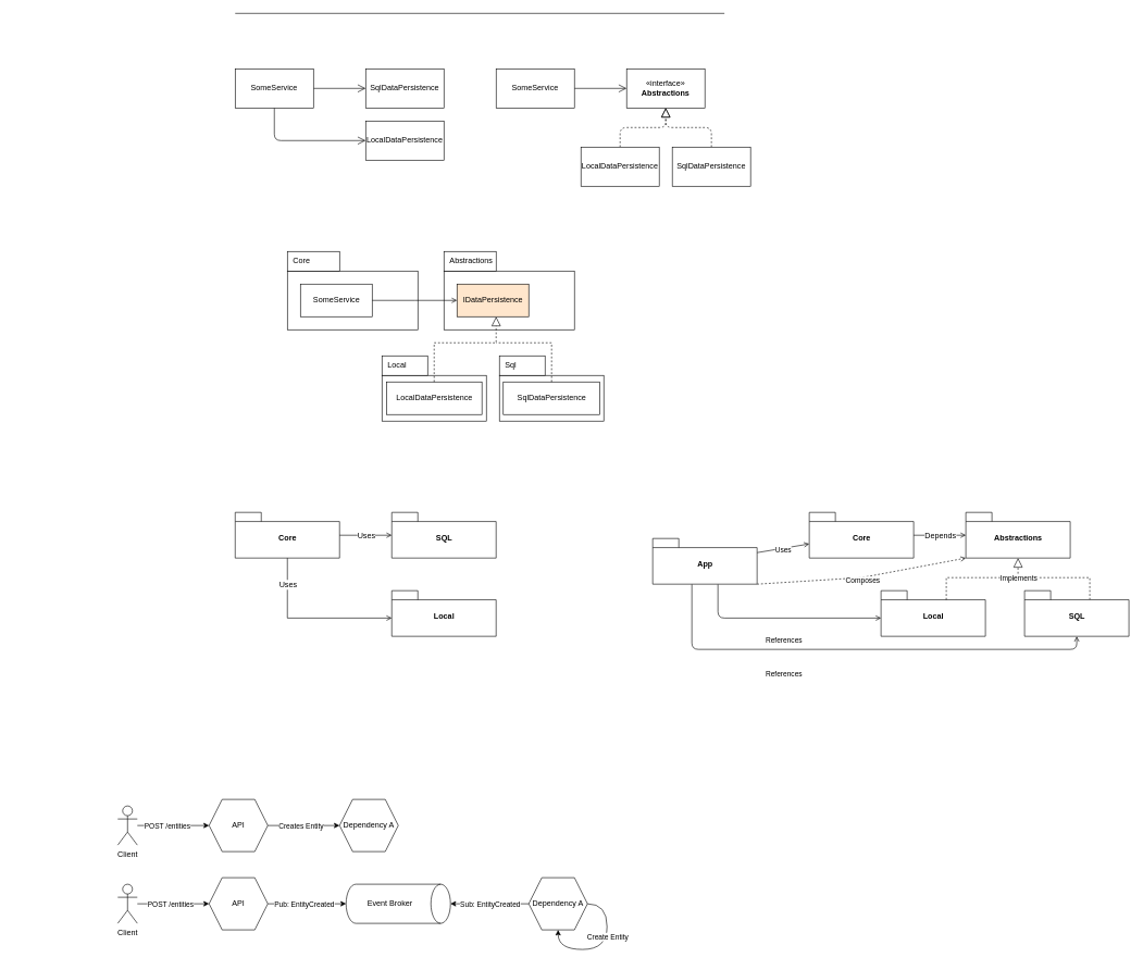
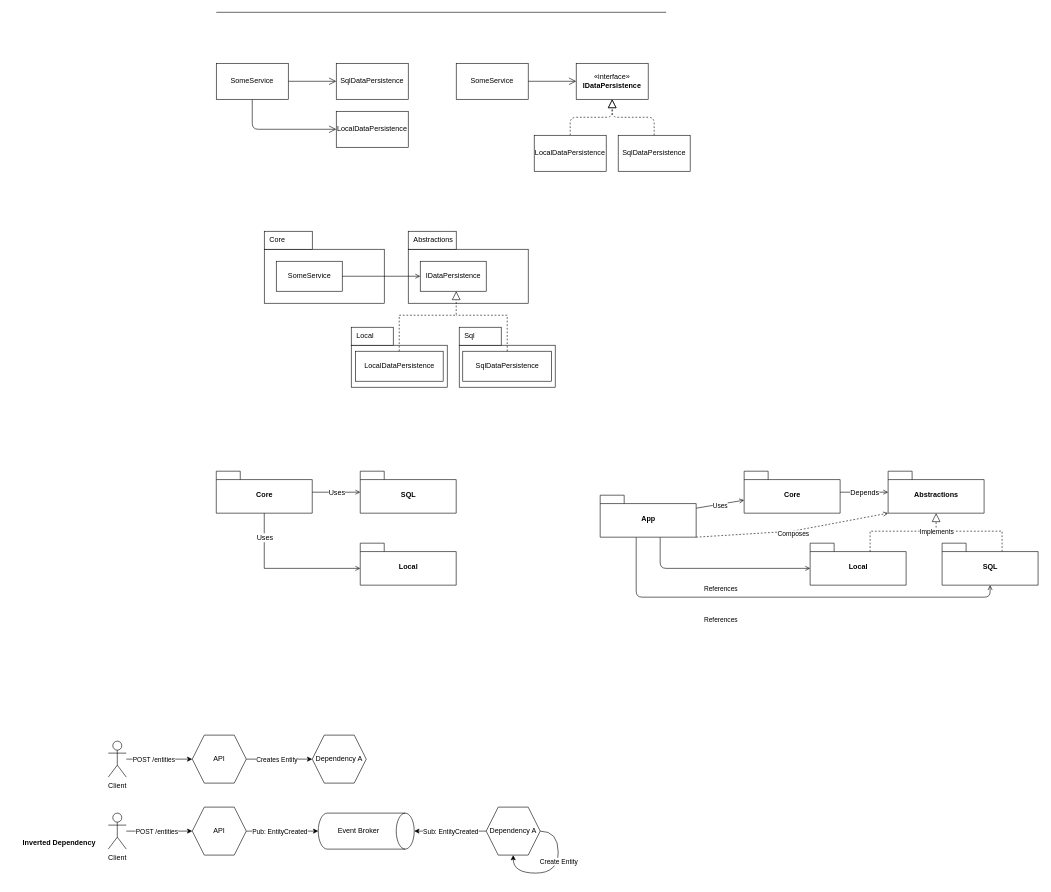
- <mxCell id="10" value="«interface»&lt;br&gt;&lt;b&gt;Abstractions&lt;/b&gt;" style="rounded=0;whiteSpace=wrap;html=1;" parent="1" vertex="1"><mxGeometry x="960" y="105" width="120" height="60" as="geometry" /></mxCell>
+ <mxCell id="10" value="«interface»&lt;br&gt;&lt;b&gt;IDataPersistence&lt;/b&gt;" style="rounded=0;whiteSpace=wrap;html=1;" parent="1" vertex="1"><mxGeometry x="960" y="105" width="120" height="60" as="geometry" /></mxCell>
- <mxCell id="22" value="IDataPersistence" style="html=1;align=center;fillColor=#ffe6cc;" parent="19" vertex="1"><mxGeometry x="20" y="50" width="110" height="50" as="geometry" /></mxCell>
+ <mxCell id="22" value="IDataPersistence" style="html=1;align=center;" parent="19" vertex="1"><mxGeometry x="20" y="50" width="110" height="50" as="geometry" /></mxCell>
+ <mxCell id="60" value="Inverted Dependency" style="text;html=1;align=right;verticalAlign=middle;resizable=0;points=[];autosize=1;strokeColor=none;fillColor=none;fontStyle=1" parent="1" vertex="1"><mxGeometry x="20" y="1395" width="140" height="20" as="geometry" /></mxCell>
